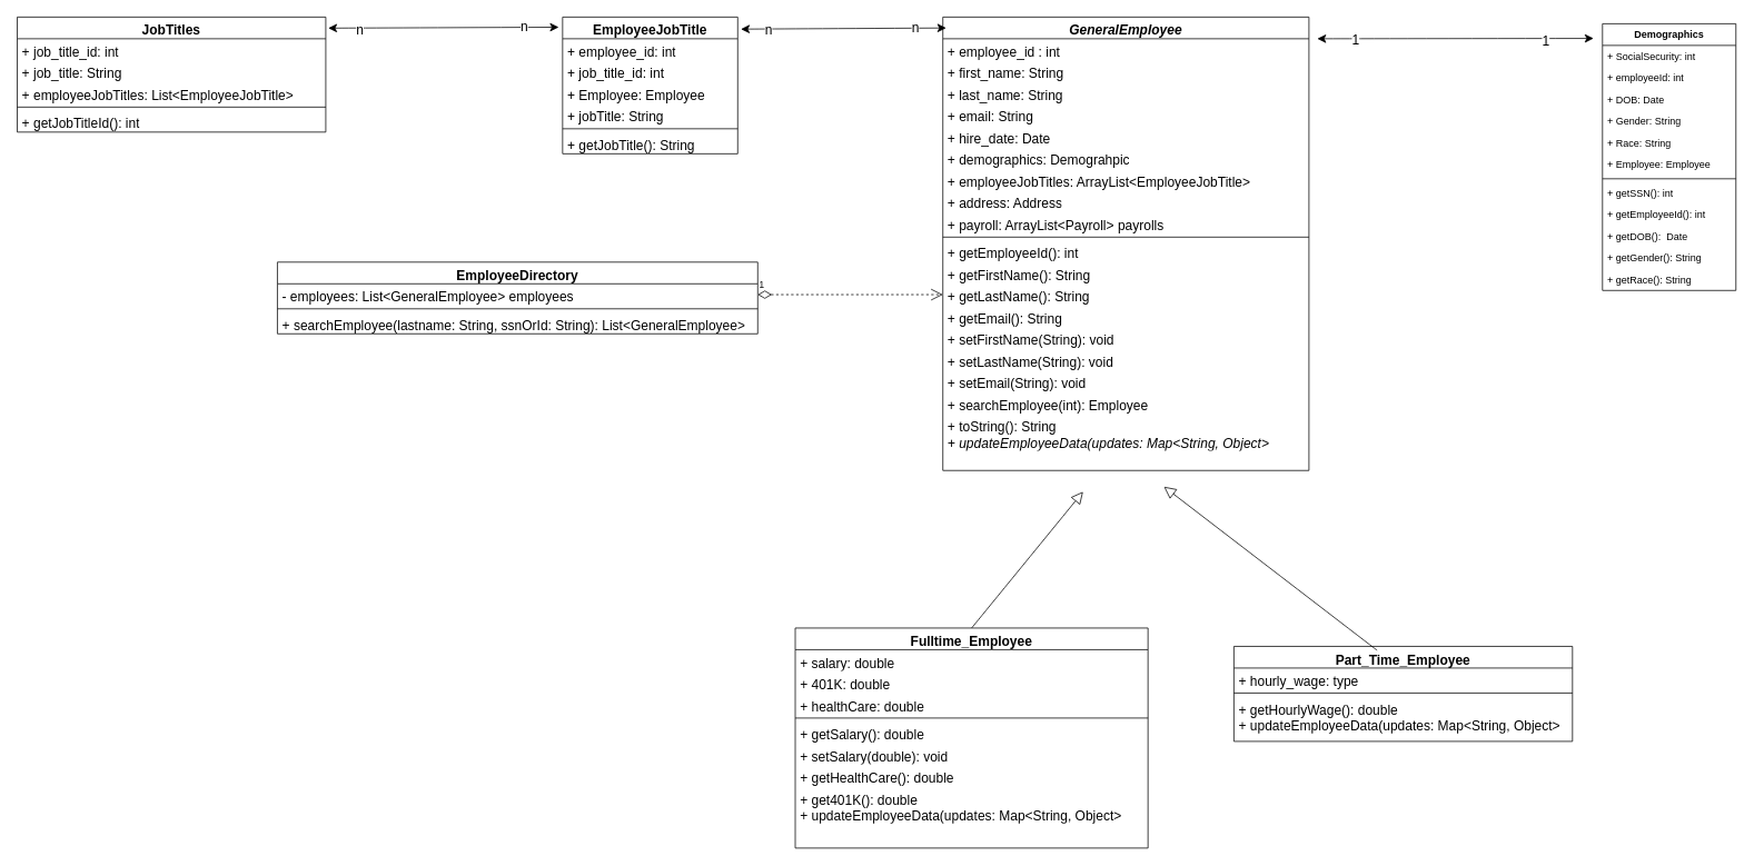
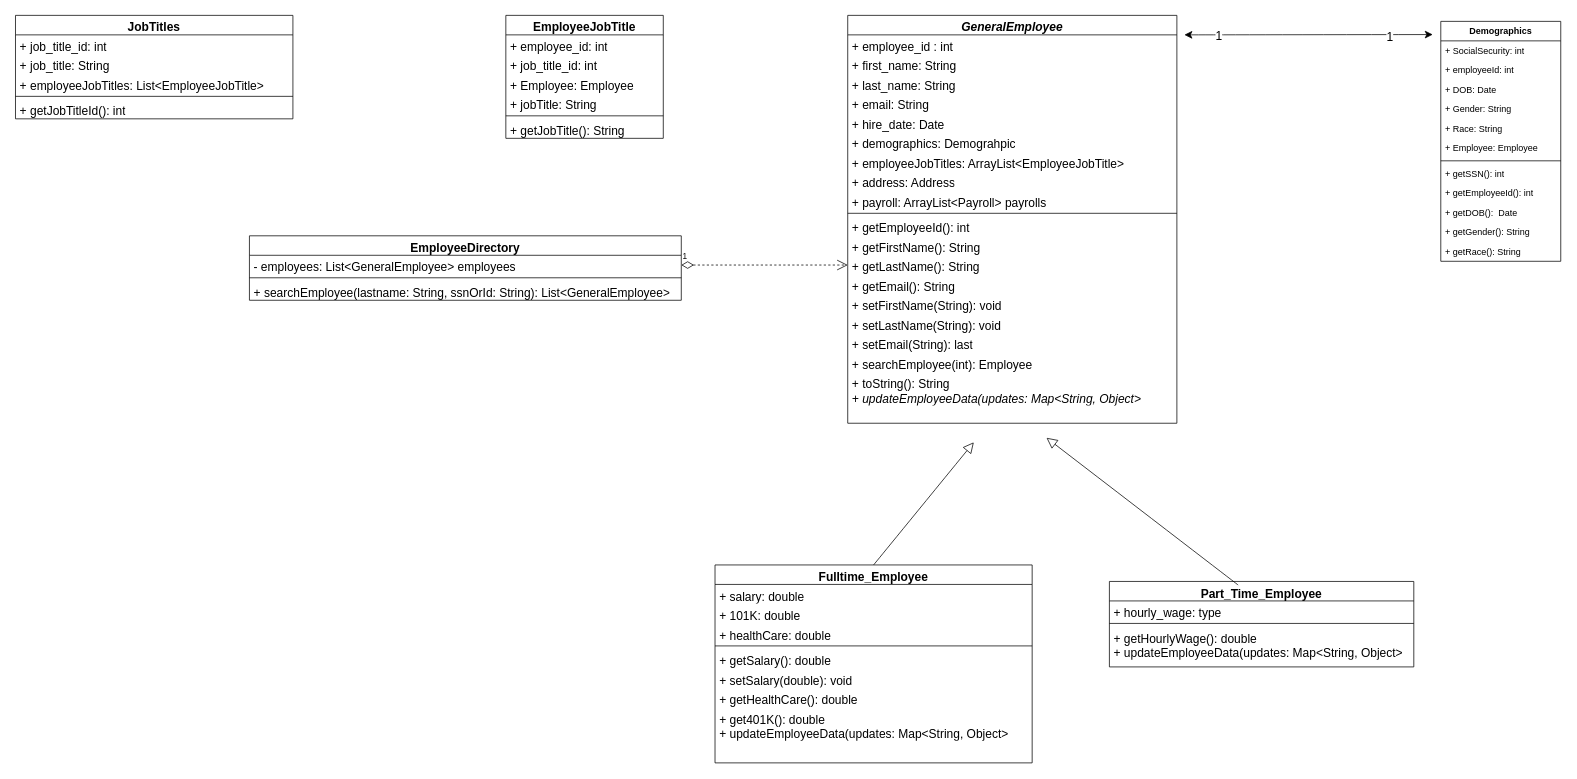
- <mxCell id="38" value="" style="endArrow=classic;startArrow=classic;html=1;rounded=0;fontSize=12;startSize=8;endSize=8;curved=1;entryX=-0.022;entryY=0.074;entryDx=0;entryDy=0;entryPerimeter=0;exitX=1.008;exitY=0.096;exitDx=0;exitDy=0;exitPerimeter=0;" parent="1" source="32" target="22" edge="1"><mxGeometry width="50" height="50" relative="1" as="geometry"><mxPoint x="401" y="61" as="sourcePoint" /><mxPoint x="647" y="59" as="targetPoint" /></mxGeometry></mxCell>
- <mxCell id="39" value="n" style="edgeLabel;html=1;align=center;verticalAlign=middle;resizable=0;points=[];fontSize=16;" parent="38" connectable="0" vertex="1"><mxGeometry x="-0.72" y="-1" relative="1" as="geometry"><mxPoint x="-1" as="offset" /></mxGeometry></mxCell>
- <mxCell id="40" value="n" style="edgeLabel;html=1;align=center;verticalAlign=middle;resizable=0;points=[];fontSize=16;" parent="38" connectable="0" vertex="1"><mxGeometry x="0.701" y="1" relative="1" as="geometry"><mxPoint as="offset" /></mxGeometry></mxCell>
- <mxCell id="29" value="" style="endArrow=classic;startArrow=classic;html=1;rounded=0;fontSize=12;startSize=8;endSize=8;curved=1;entryX=0.009;entryY=0.024;entryDx=0;entryDy=0;entryPerimeter=0;exitX=1.018;exitY=0.088;exitDx=0;exitDy=0;exitPerimeter=0;" parent="1" source="22" target="2" edge="1"><mxGeometry width="50" height="50" relative="1" as="geometry"><mxPoint x="897" y="32" as="sourcePoint" /><mxPoint x="1004" y="-165" as="targetPoint" /></mxGeometry></mxCell>
- <mxCell id="30" value="n" style="edgeLabel;html=1;align=center;verticalAlign=middle;resizable=0;points=[];fontSize=16;" parent="29" connectable="0" vertex="1"><mxGeometry x="-0.72" y="-1" relative="1" as="geometry"><mxPoint x="-1" as="offset" /></mxGeometry></mxCell>
- <mxCell id="31" value="n" style="edgeLabel;html=1;align=center;verticalAlign=middle;resizable=0;points=[];fontSize=16;" parent="29" connectable="0" vertex="1"><mxGeometry x="0.701" y="1" relative="1" as="geometry"><mxPoint as="offset" /></mxGeometry></mxCell>
- <mxCell id="19" value="+ setEmail(String): void" style="text;strokeColor=none;fillColor=none;align=left;verticalAlign=top;spacingLeft=4;spacingRight=4;overflow=hidden;rotatable=0;points=[[0,0.5],[1,0.5]];portConstraint=eastwest;whiteSpace=wrap;html=1;fontSize=16;" parent="2" vertex="1"><mxGeometry y="424" width="439" height="26" as="geometry" /></mxCell>
+ <mxCell id="19" value="+ setEmail(String): last" style="text;strokeColor=none;fillColor=none;align=left;verticalAlign=top;spacingLeft=4;spacingRight=4;overflow=hidden;rotatable=0;points=[[0,0.5],[1,0.5]];portConstraint=eastwest;whiteSpace=wrap;html=1;fontSize=16;" parent="2" vertex="1"><mxGeometry y="424" width="439" height="26" as="geometry" /></mxCell>
- <mxCell id="43" value="+ 401K: double" style="text;strokeColor=none;fillColor=none;align=left;verticalAlign=top;spacingLeft=4;spacingRight=4;overflow=hidden;rotatable=0;points=[[0,0.5],[1,0.5]];portConstraint=eastwest;whiteSpace=wrap;html=1;fontSize=16;" parent="41" vertex="1"><mxGeometry y="52" width="423" height="26" as="geometry" /></mxCell>
+ <mxCell id="43" value="+ 101K: double" style="text;strokeColor=none;fillColor=none;align=left;verticalAlign=top;spacingLeft=4;spacingRight=4;overflow=hidden;rotatable=0;points=[[0,0.5],[1,0.5]];portConstraint=eastwest;whiteSpace=wrap;html=1;fontSize=16;" parent="41" vertex="1"><mxGeometry y="52" width="423" height="26" as="geometry" /></mxCell>
